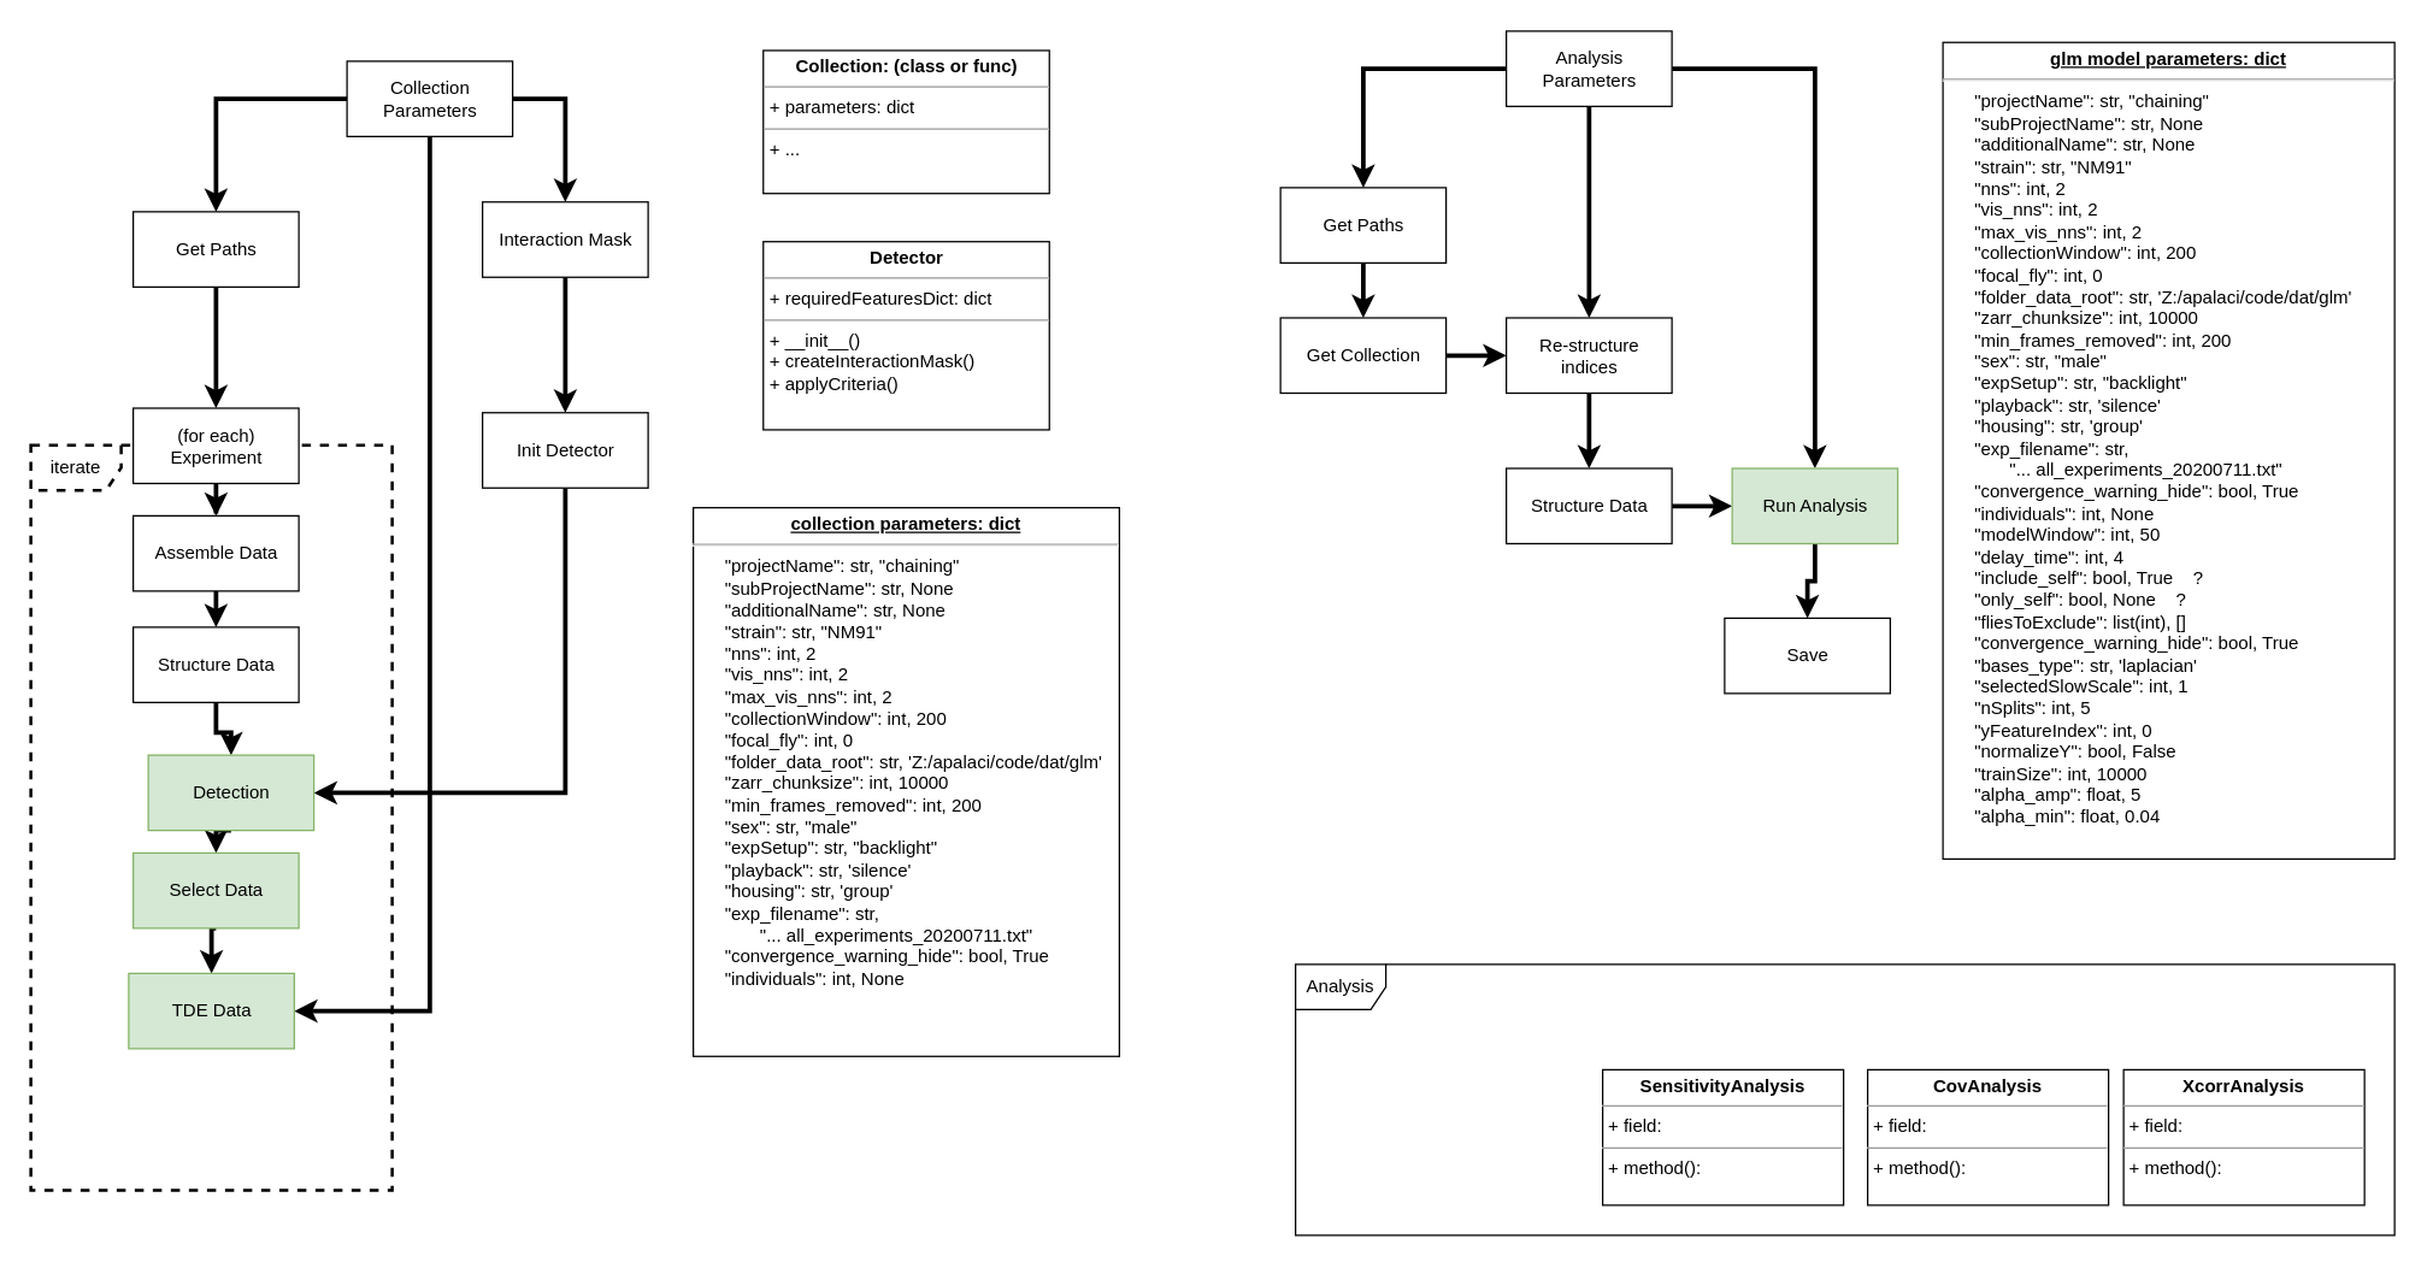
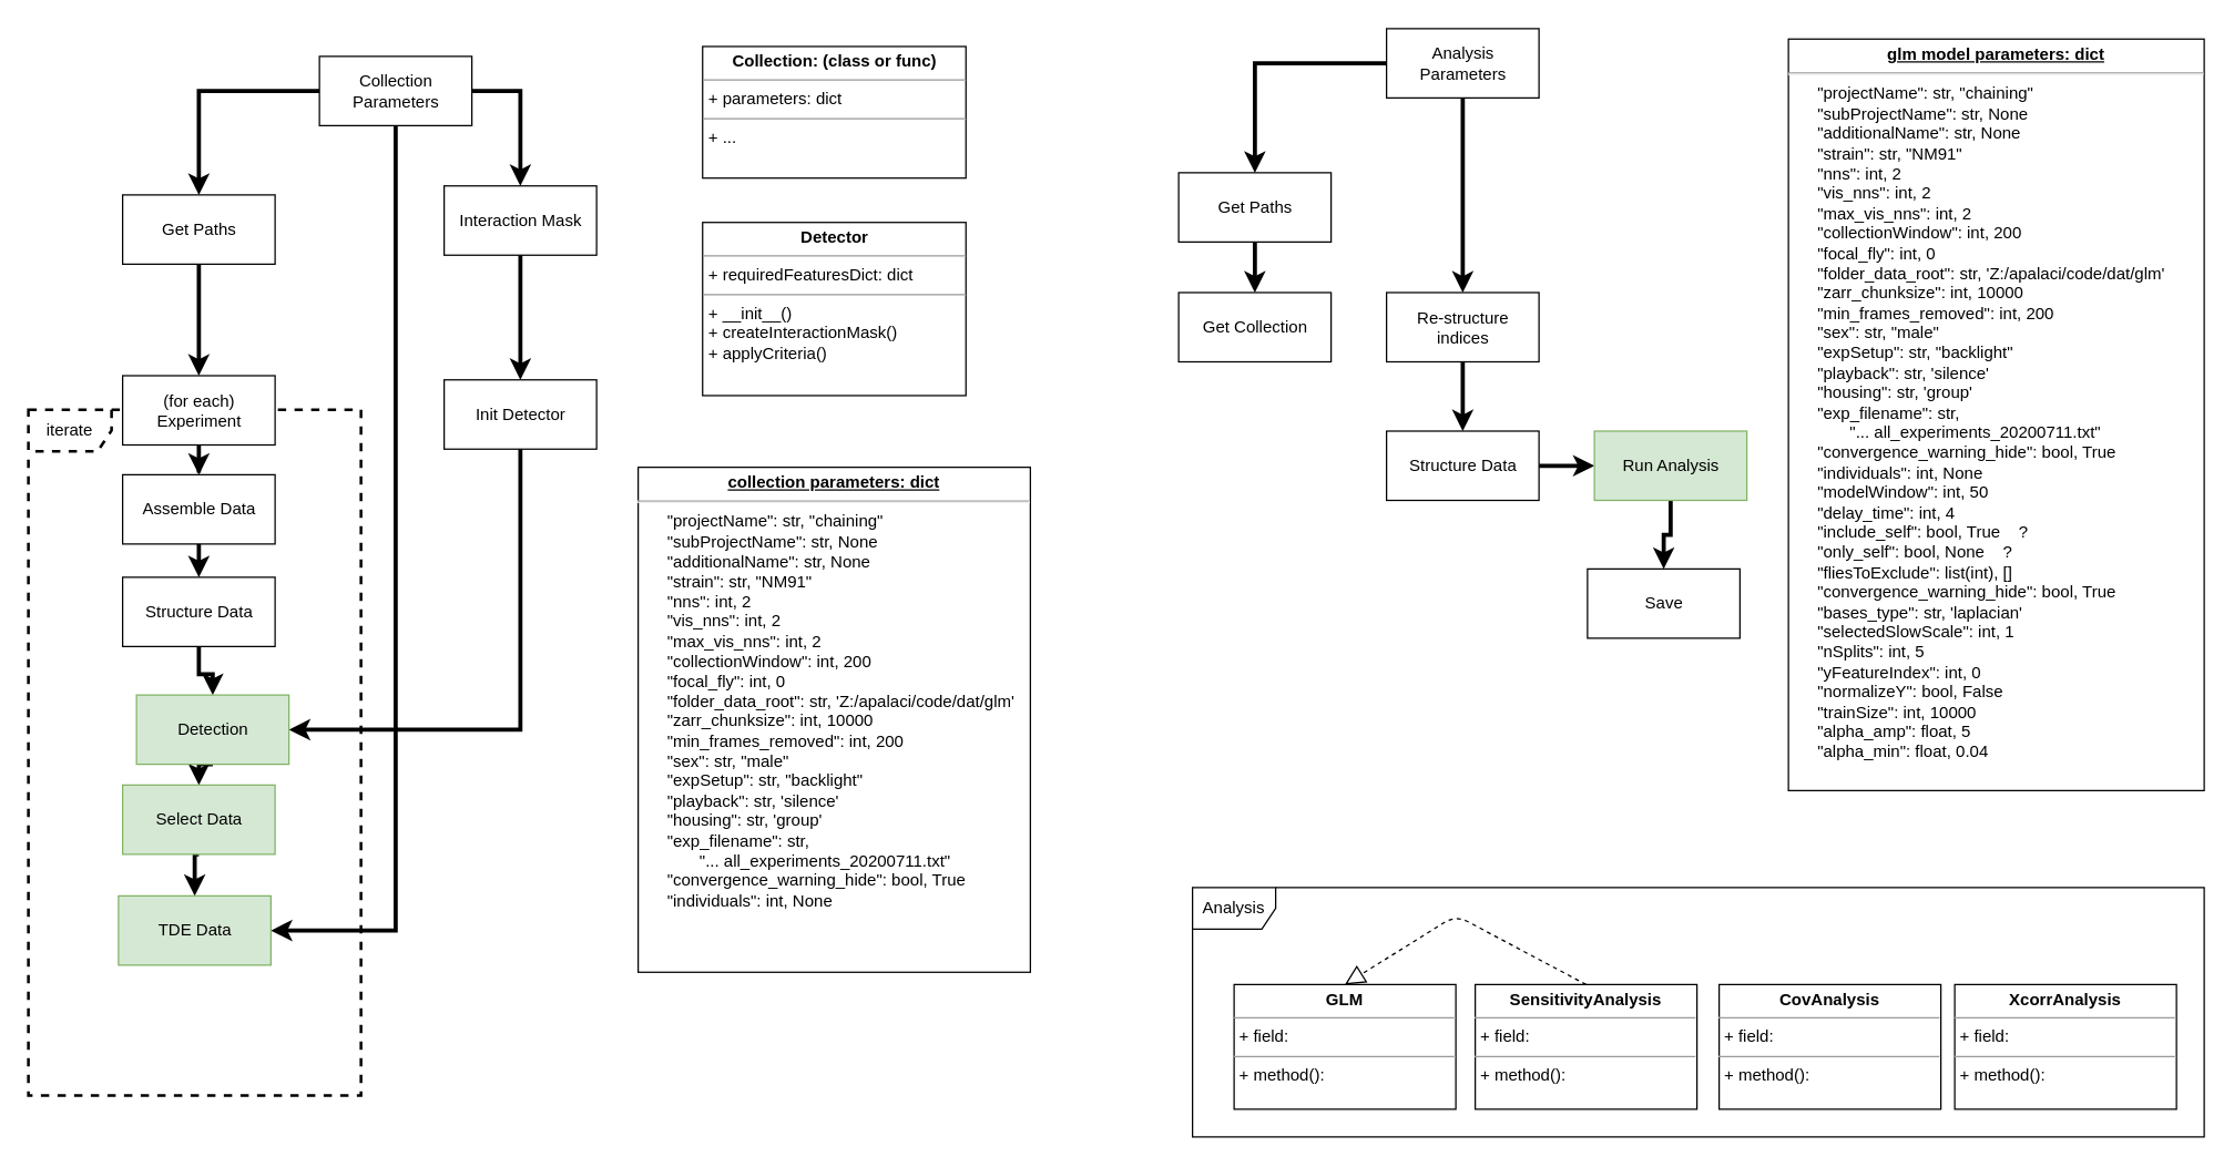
- <mxCell id="32" style="edgeStyle=orthogonalEdgeStyle;rounded=0;orthogonalLoop=1;jettySize=auto;html=1;exitX=1;exitY=0.5;exitDx=0;exitDy=0;startArrow=none;startFill=0;strokeWidth=3;" edge="1" parent="1" source="33" target="44"><mxGeometry relative="1" as="geometry" /></mxCell>
- <mxCell id="36" style="edgeStyle=orthogonalEdgeStyle;rounded=0;orthogonalLoop=1;jettySize=auto;html=1;exitX=1;exitY=0.5;exitDx=0;exitDy=0;startArrow=none;startFill=0;strokeWidth=3;" edge="1" parent="1" source="37" target="42"><mxGeometry relative="1" as="geometry" /></mxCell>
+ <mxCell id="8" value="" style="endArrow=block;dashed=1;endFill=0;endSize=12;html=1;exitX=0.5;exitY=0;exitDx=0;exitDy=0;entryX=0.5;entryY=0;entryDx=0;entryDy=0;" edge="1" parent="1" source="5" target="4"><mxGeometry width="160" relative="1" as="geometry"><mxPoint x="1140" y="1060" as="sourcePoint" /><mxPoint x="1300" y="1060" as="targetPoint" /><Array as="points"><mxPoint x="1050" y="660" /></Array></mxGeometry></mxCell>
+ <mxCell id="4" value="&lt;p style=&quot;margin: 0px ; margin-top: 4px ; text-align: center&quot;&gt;&lt;b&gt;GLM&lt;br&gt;&lt;/b&gt;&lt;/p&gt;&lt;hr size=&quot;1&quot;&gt;&lt;p style=&quot;margin: 0px ; margin-left: 4px&quot;&gt;+ field: &lt;br&gt;&lt;/p&gt;&lt;hr size=&quot;1&quot;&gt;&lt;p style=&quot;margin: 0px ; margin-left: 4px&quot;&gt;+ method(): &lt;br&gt;&lt;/p&gt;" style="verticalAlign=top;align=left;overflow=fill;fontSize=12;fontFamily=Helvetica;html=1;" parent="1" vertex="1"><mxGeometry x="890" y="710" width="160" height="90" as="geometry" /></mxCell>
